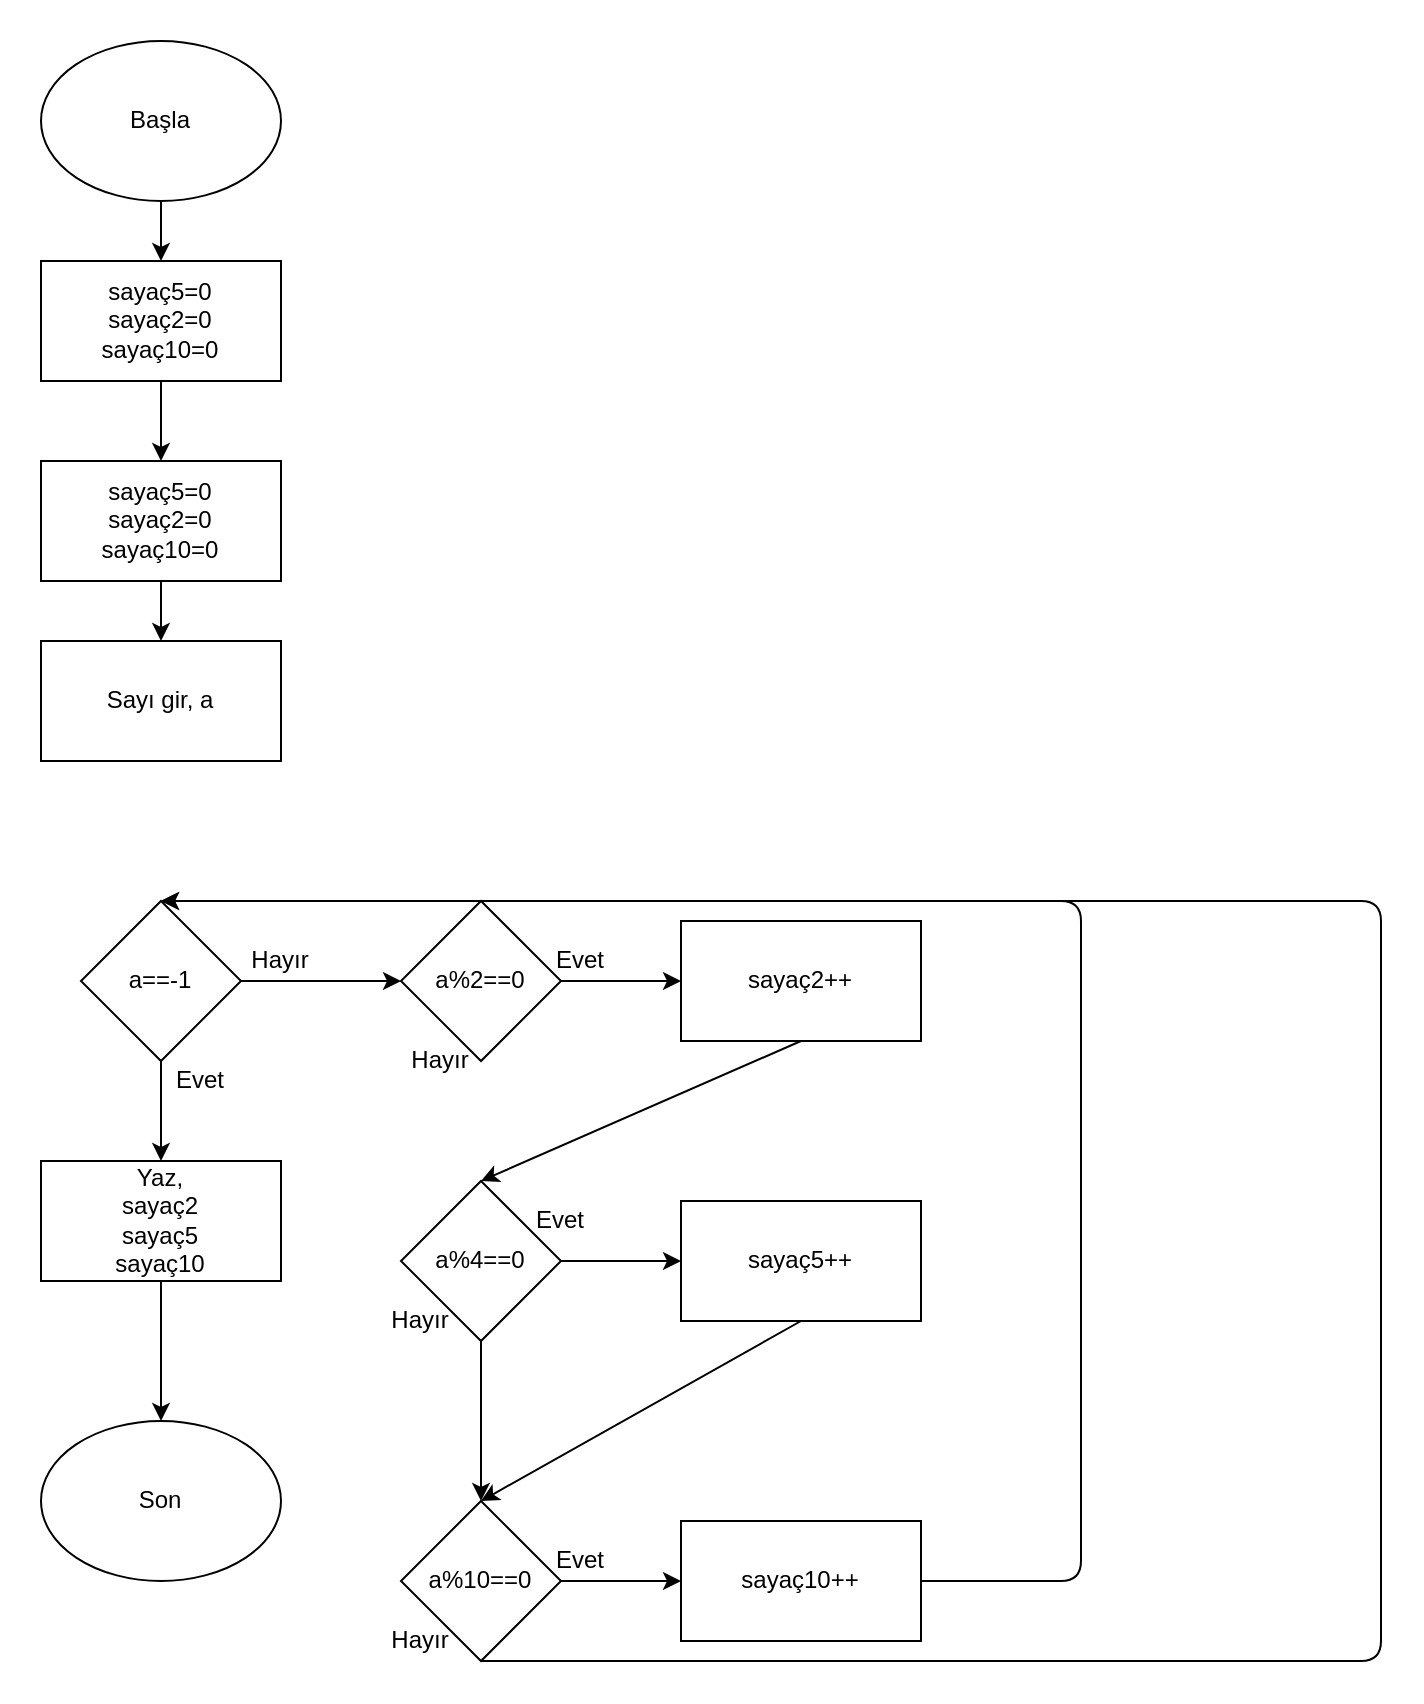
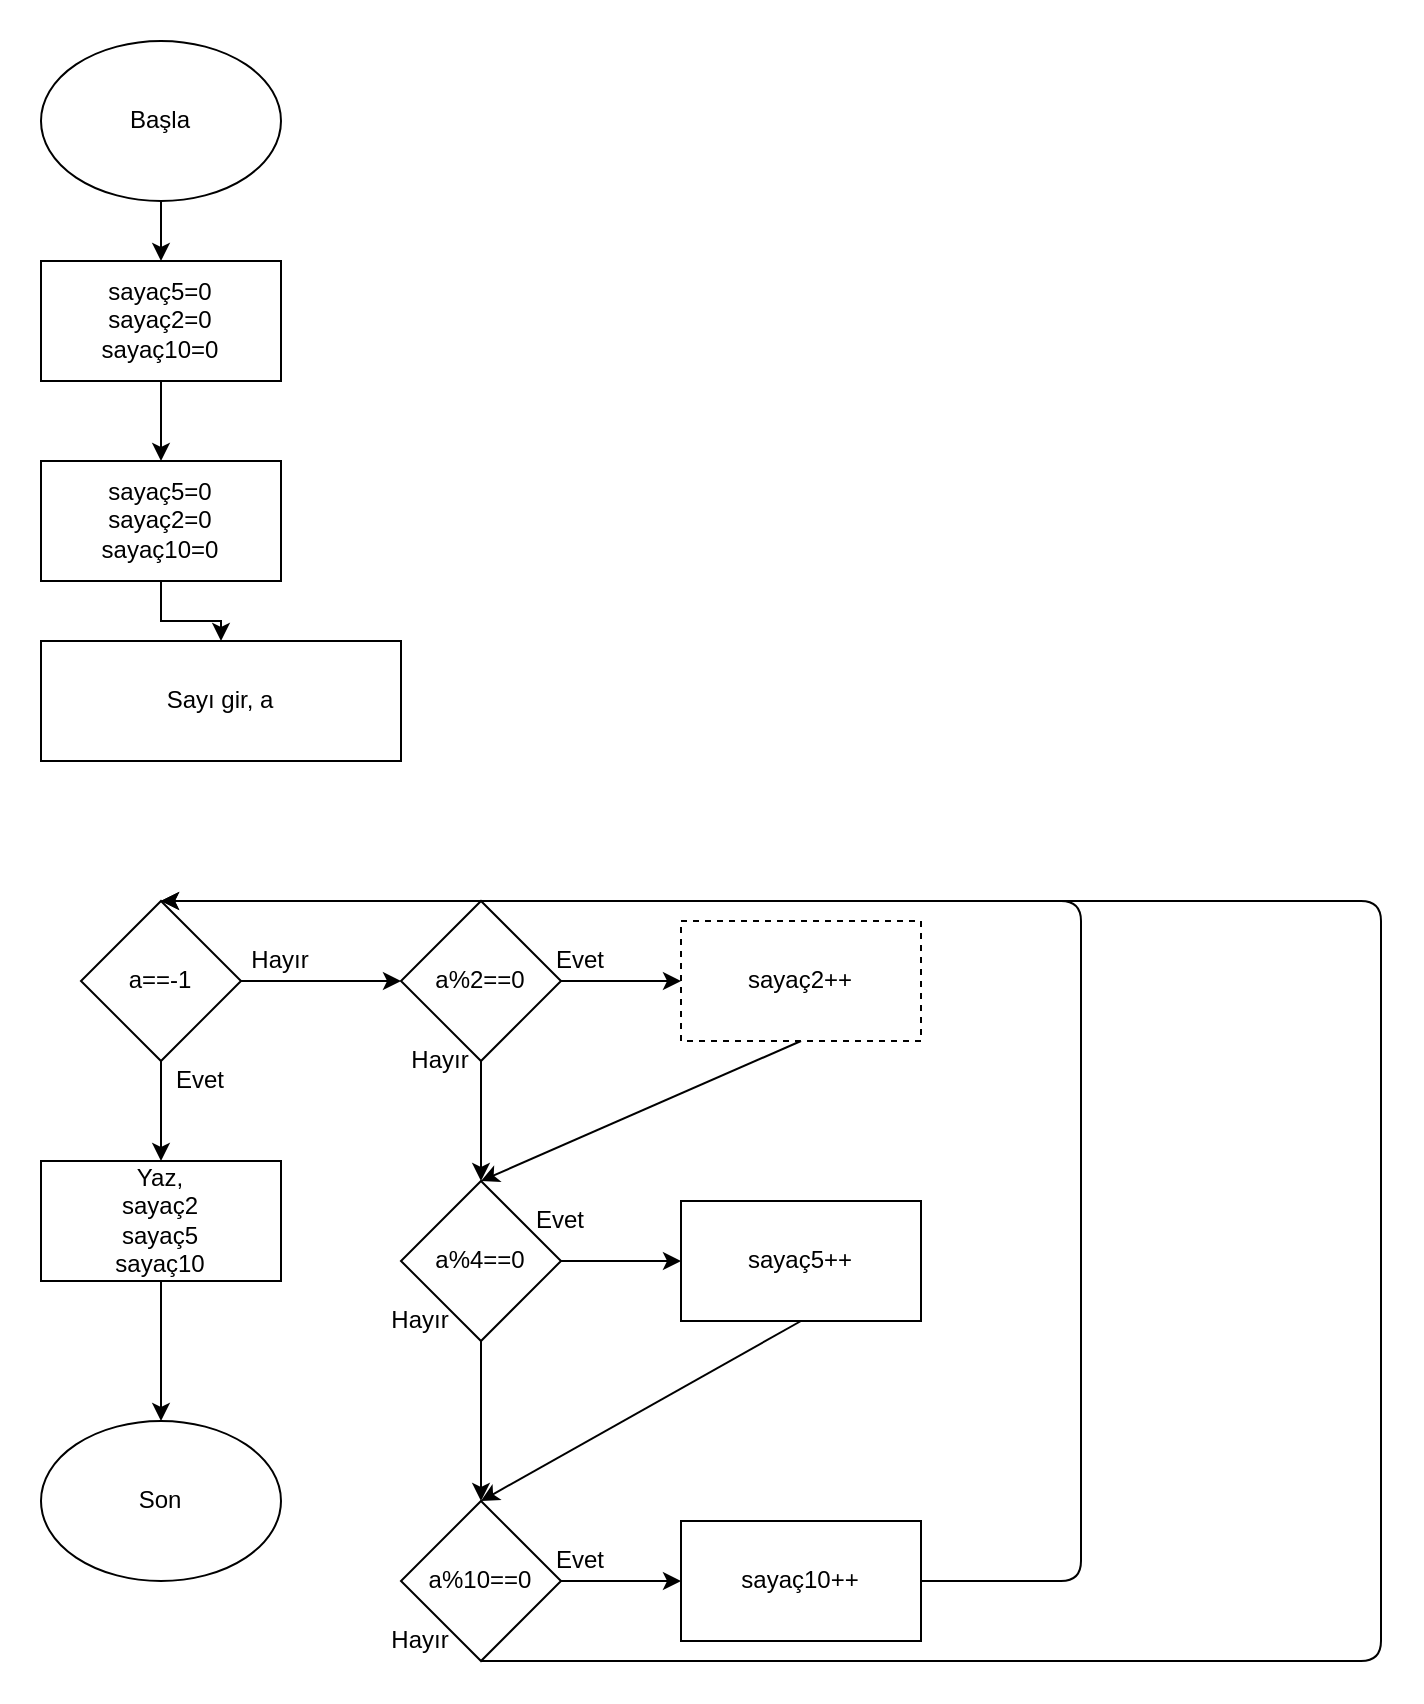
- <mxCell id="8" value="Sayı gir, a" style="whiteSpace=wrap;html=1;" vertex="1" parent="1"><mxGeometry x="20" y="320" width="120" height="60" as="geometry" /></mxCell>
+ <mxCell id="8" value="Sayı gir, a" style="whiteSpace=wrap;html=1;" vertex="1" parent="1"><mxGeometry x="20" y="320" width="180" height="60" as="geometry" /></mxCell>
- <mxCell id="15" value="sayaç2++" style="whiteSpace=wrap;html=1;" vertex="1" parent="1"><mxGeometry x="340" y="460" width="120" height="60" as="geometry" /></mxCell>
+ <mxCell id="15" value="sayaç2++" style="whiteSpace=wrap;html=1;dashed=1;" vertex="1" parent="1"><mxGeometry x="340" y="460" width="120" height="60" as="geometry" /></mxCell>
+ <mxCell id="13" value="" style="edgeStyle=orthogonalEdgeStyle;rounded=0;orthogonalLoop=1;jettySize=auto;html=1;" edge="1" parent="1" source="14" target="18"><mxGeometry relative="1" as="geometry" /></mxCell>
